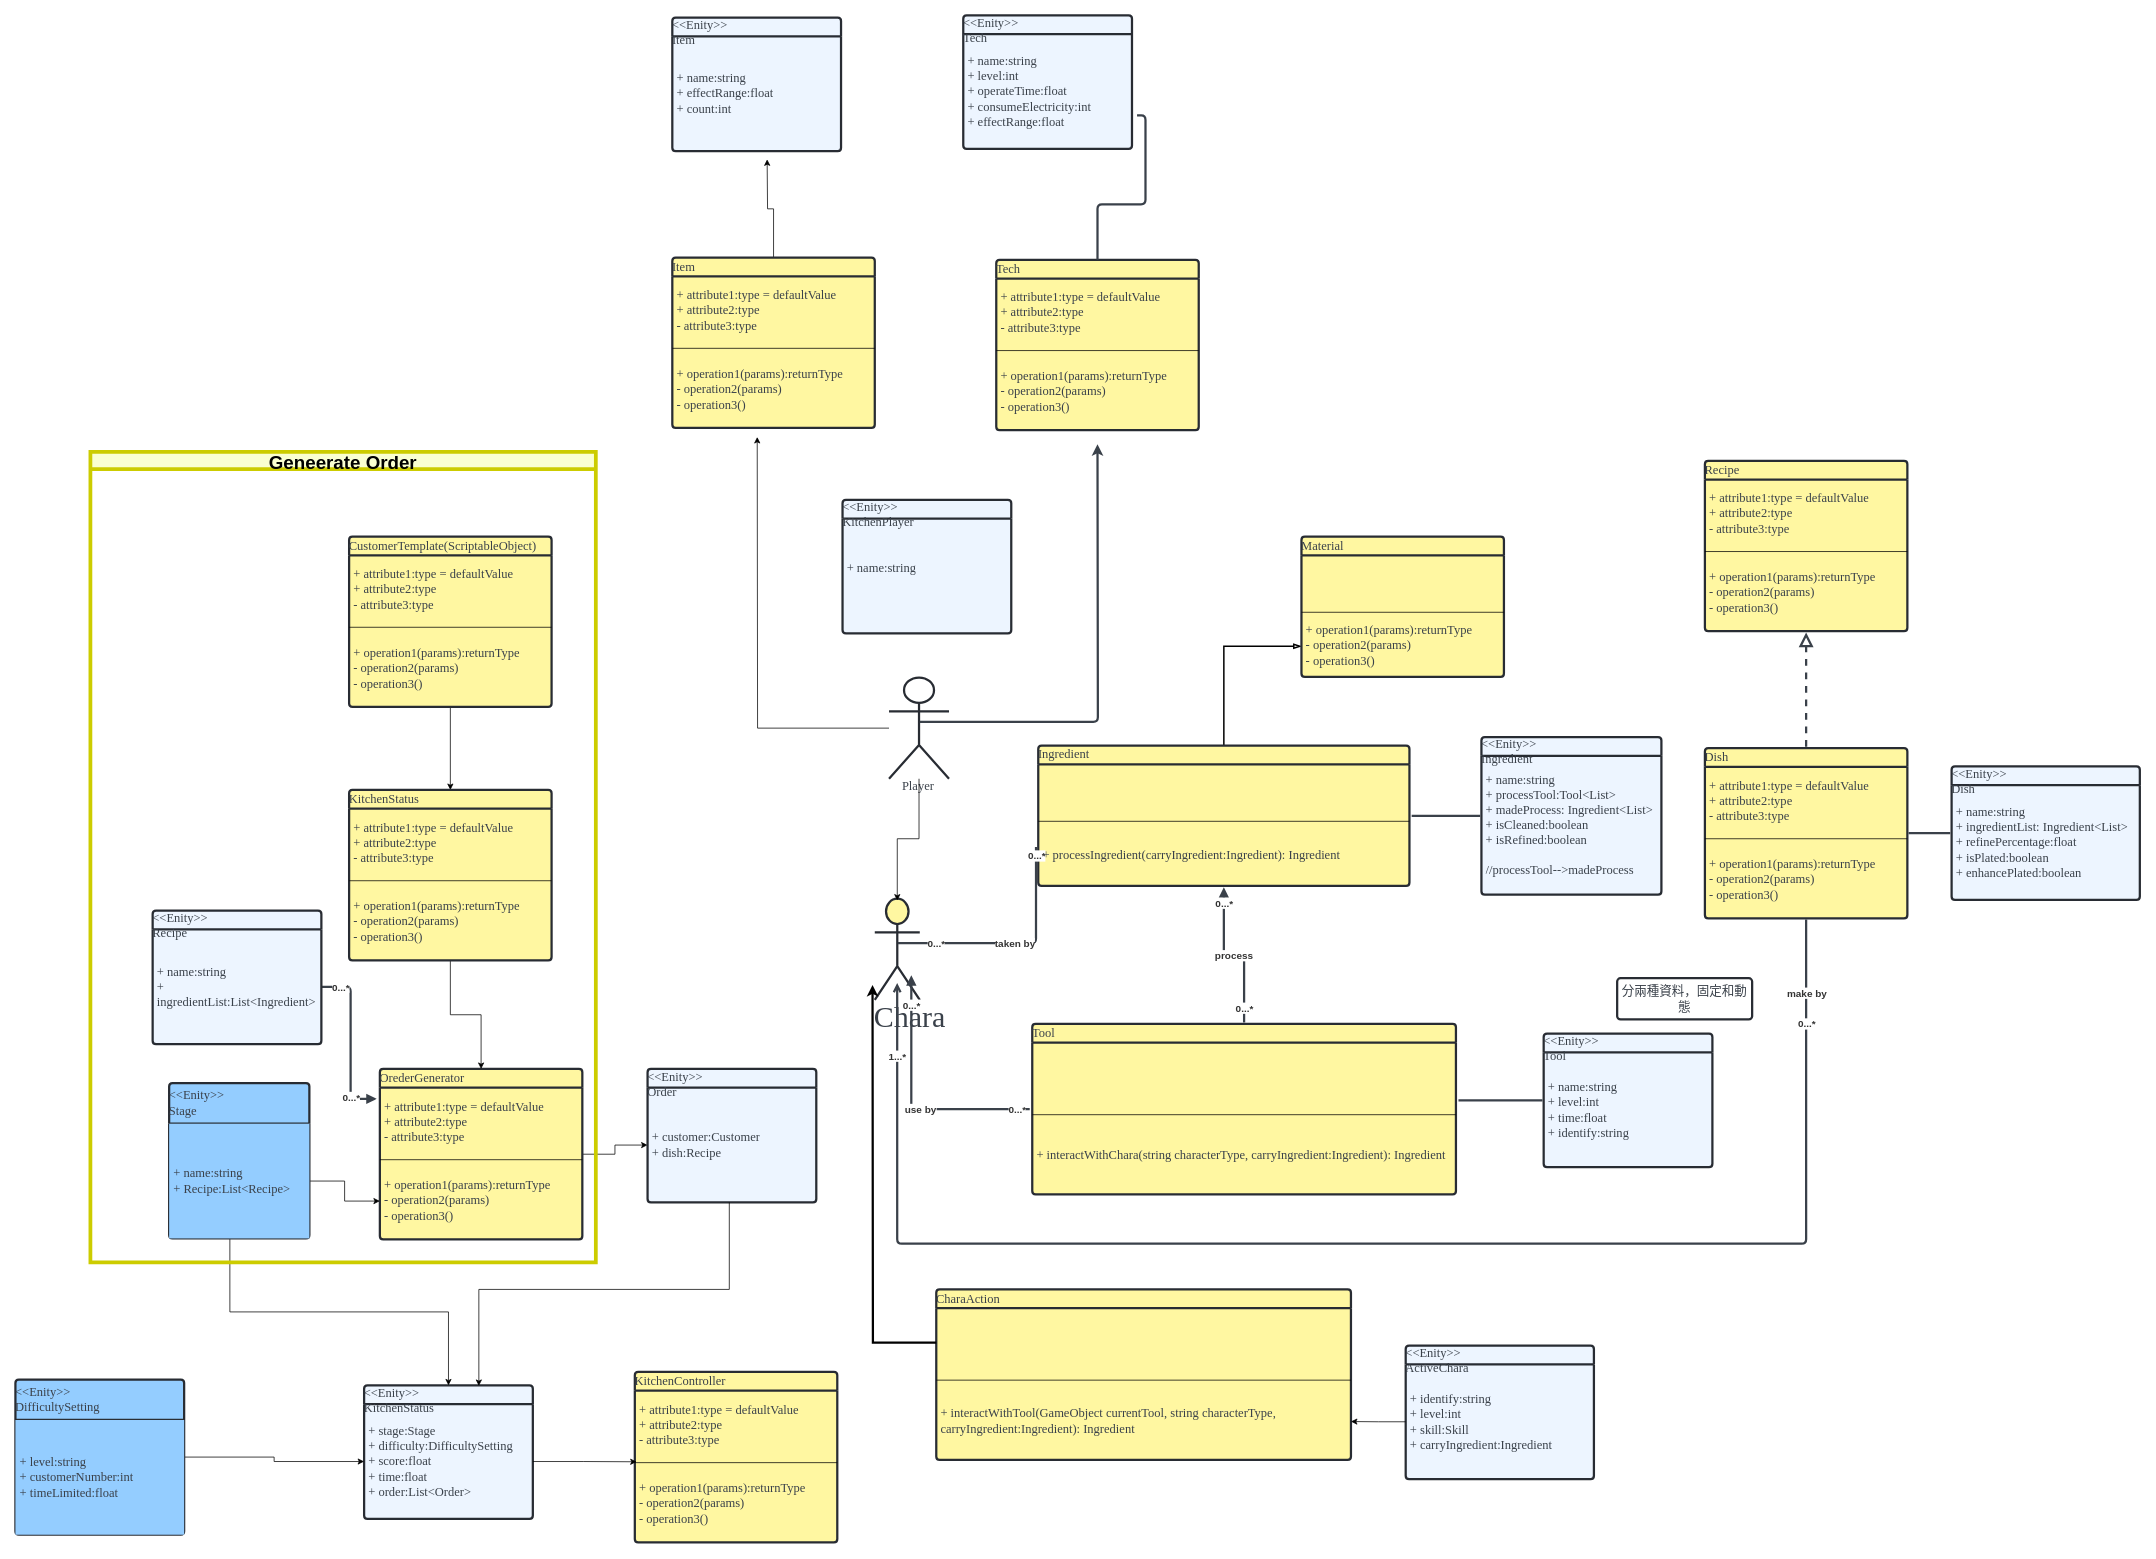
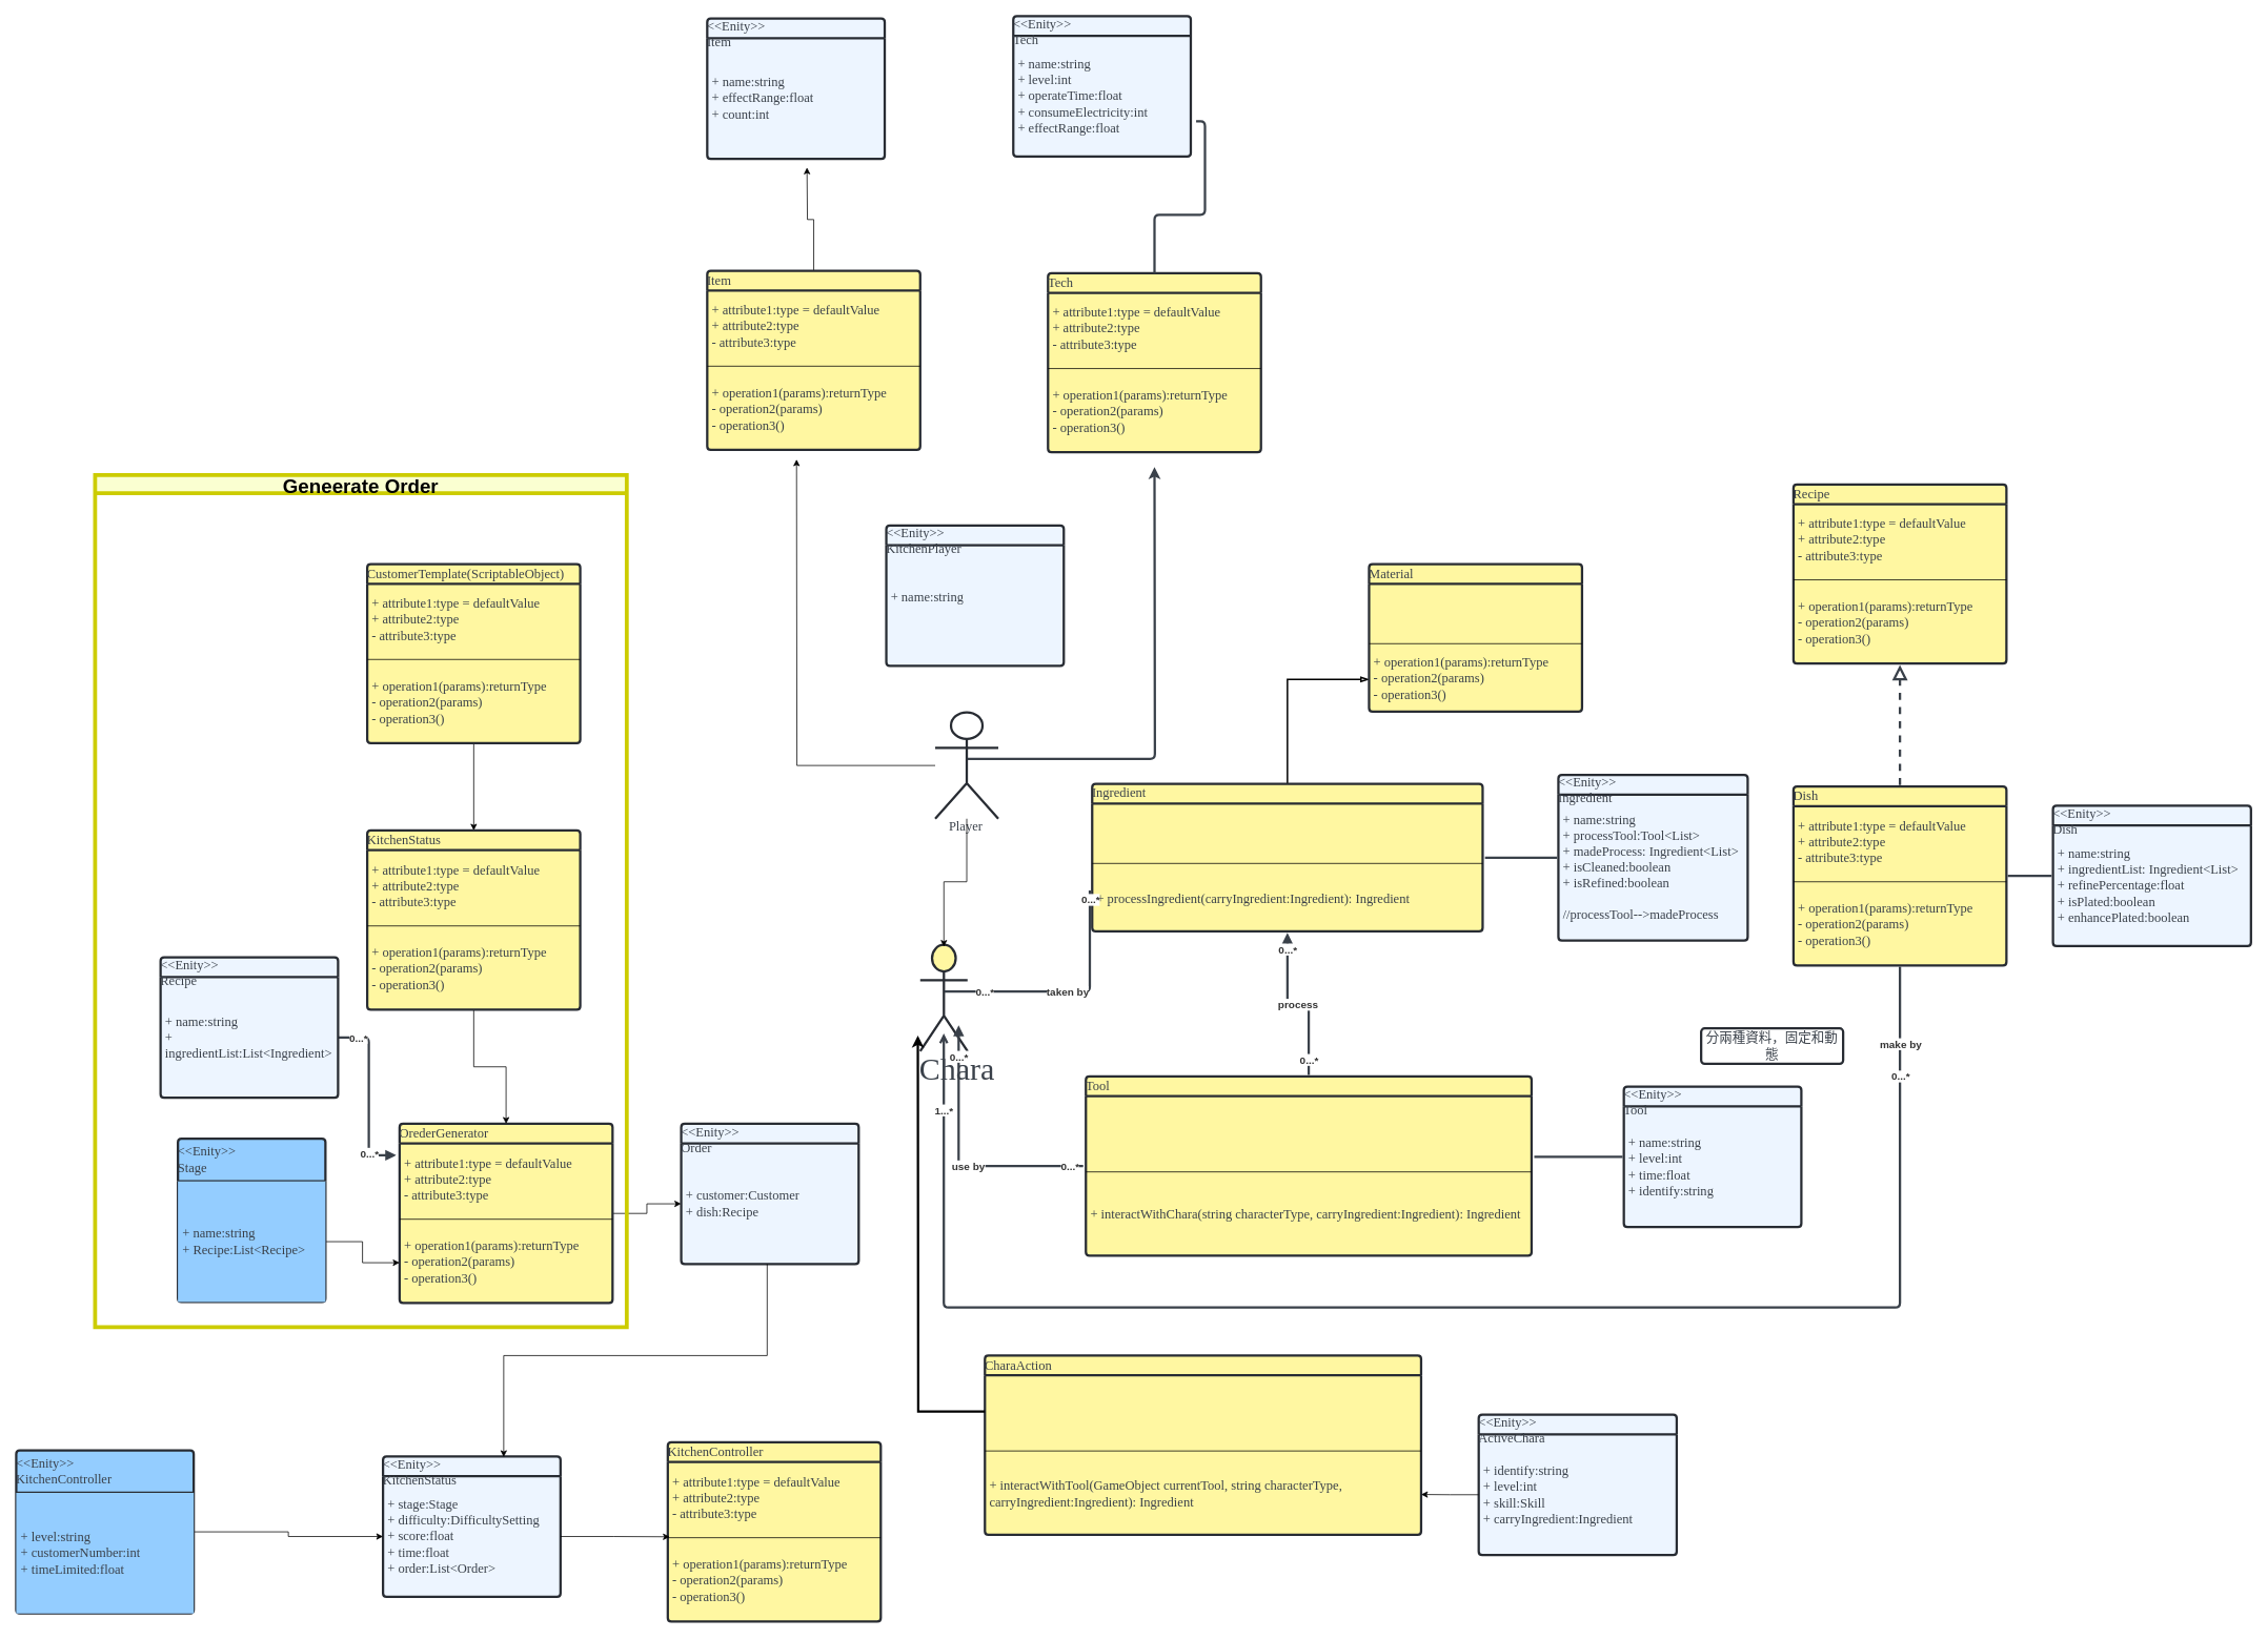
- <mxCell id="84" value="分兩種資料，固定和動態" style="html=1;overflow=block;blockSpacing=1;whiteSpace=wrap;fontSize=16.7;fontFamily=Liberation Serif;fontColor=#3a414a;spacing=0;strokeColor=#282c33;strokeOpacity=100;fillOpacity=100;rounded=1;absoluteArcSize=1;arcSize=9;fillColor=#ffffff;strokeWidth=3;lucidId=ZzgpknDaiwUm;" parent="1" vertex="1"><mxGeometry x="2156" y="1304" width="180" height="55" as="geometry" /></mxCell>
+ <mxCell id="84" value="分兩種資料，固定和動態" style="html=1;overflow=block;blockSpacing=1;whiteSpace=wrap;fontSize=16.7;fontFamily=Liberation Serif;fontColor=#3a414a;spacing=0;strokeColor=#282c33;strokeOpacity=100;fillOpacity=100;rounded=1;absoluteArcSize=1;arcSize=9;fillColor=#ffffff;strokeWidth=3;lucidId=ZzgpknDaiwUm;" parent="1" vertex="1"><mxGeometry x="2156" y="1304" width="180" height="45" as="geometry" /></mxCell>
- <mxCell id="94" style="edgeStyle=orthogonalEdgeStyle;rounded=0;orthogonalLoop=1;jettySize=auto;html=1;entryX=0.5;entryY=0;entryDx=0;entryDy=0;exitX=0.433;exitY=1;exitDx=0;exitDy=0;exitPerimeter=0;" parent="1" source="100" target="82" edge="1"><mxGeometry relative="1" as="geometry"><mxPoint x="255" y="1737.545" as="sourcePoint" /><mxPoint x="495.5" y="2025" as="targetPoint" /></mxGeometry></mxCell>
- <mxCell id="86" value="&amp;lt;&amp;lt;Enity&amp;gt;&amp;gt;&lt;br&gt;DifficultySetting" style="html=1;overflow=block;blockSpacing=1;swimlane;childLayout=stackLayout;horizontal=1;horizontalStack=0;resizeParent=1;resizeParentMax=0;resizeLast=0;collapsible=0;fontStyle=0;marginBottom=0;swimlaneFillColor=#edf5ff;startSize=54;whiteSpace=wrap;fontSize=16.7;fontFamily=Liberation Serif;fontColor=#3a414a;align=left;spacing=0;strokeColor=#282c33;strokeOpacity=100;fillOpacity=100;rounded=1;absoluteArcSize=1;arcSize=9;fillColor=#94CDFF;strokeWidth=3;" parent="1" vertex="1"><mxGeometry x="20" y="1839.13" width="225" height="207" as="geometry" /></mxCell>
+ <mxCell id="86" value="&amp;lt;&amp;lt;Enity&amp;gt;&amp;gt;&lt;br&gt;KitchenController" style="html=1;overflow=block;blockSpacing=1;swimlane;childLayout=stackLayout;horizontal=1;horizontalStack=0;resizeParent=1;resizeParentMax=0;resizeLast=0;collapsible=0;fontStyle=0;marginBottom=0;swimlaneFillColor=#edf5ff;startSize=54;whiteSpace=wrap;fontSize=16.7;fontFamily=Liberation Serif;fontColor=#3a414a;align=left;spacing=0;strokeColor=#282c33;strokeOpacity=100;fillOpacity=100;rounded=1;absoluteArcSize=1;arcSize=9;fillColor=#94CDFF;strokeWidth=3;" parent="1" vertex="1"><mxGeometry x="20" y="1839.13" width="225" height="207" as="geometry" /></mxCell>
